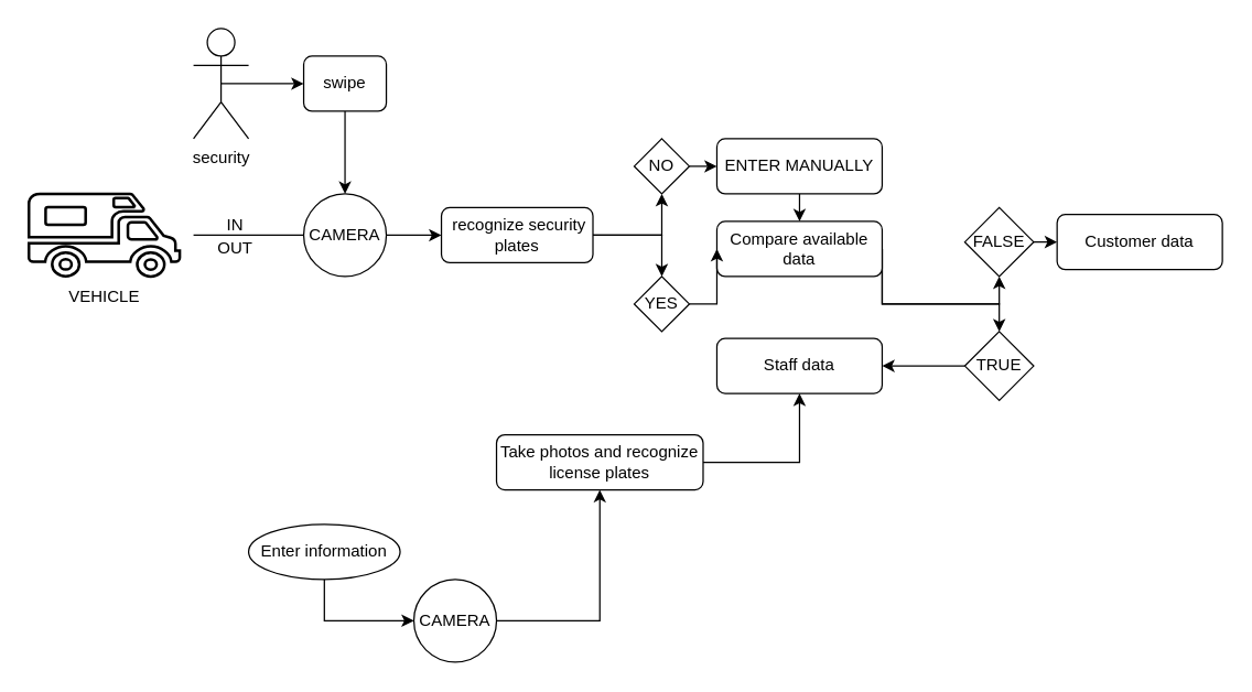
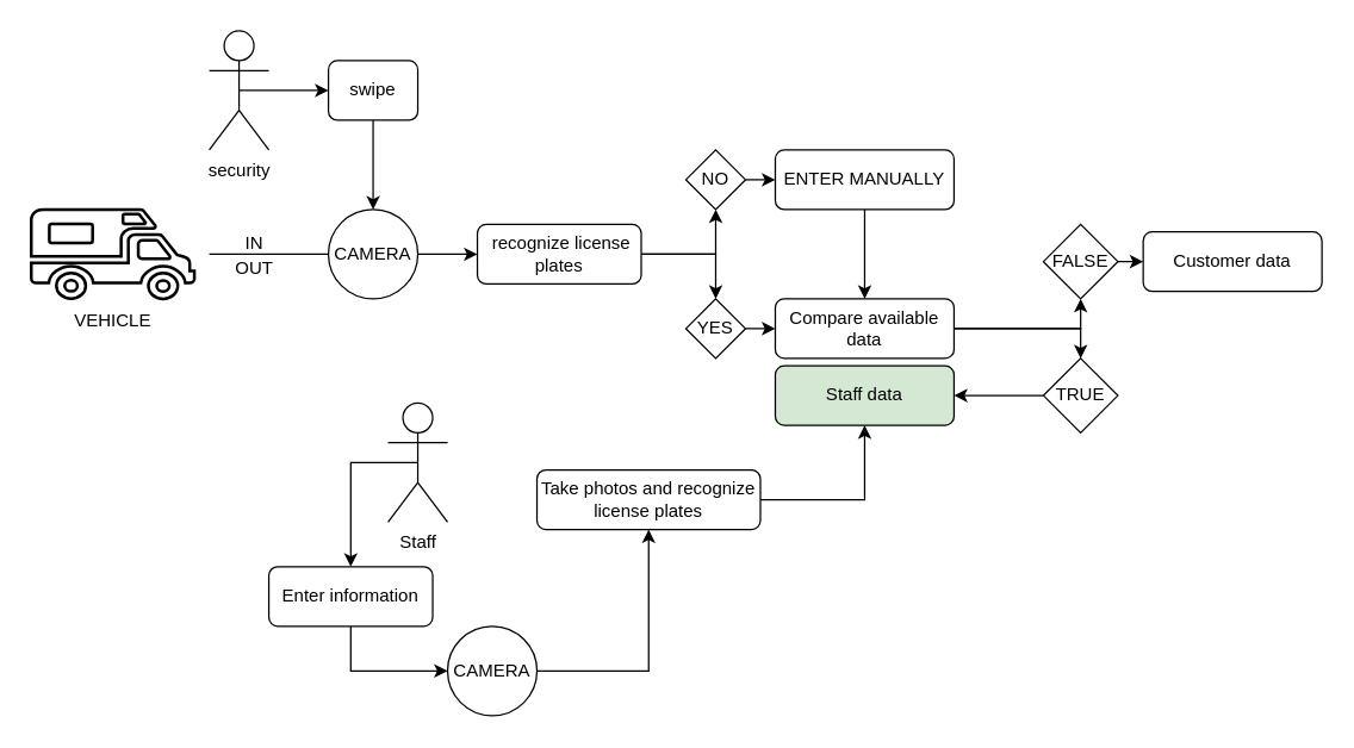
- <mxCell id="22" value="&amp;nbsp;recognize security plates" style="rounded=1;whiteSpace=wrap;html=1;" vertex="1" parent="1"><mxGeometry x="320" y="150" width="110" height="40" as="geometry" /></mxCell>
+ <mxCell id="22" value="&amp;nbsp;recognize license plates" style="rounded=1;whiteSpace=wrap;html=1;" vertex="1" parent="1"><mxGeometry x="320" y="150" width="110" height="40" as="geometry" /></mxCell>
- <mxCell id="35" value="Compare available data" style="rounded=1;whiteSpace=wrap;html=1;" vertex="1" parent="1"><mxGeometry x="520" y="160" width="120" height="40" as="geometry" /></mxCell>
+ <mxCell id="35" value="Compare available data" style="rounded=1;whiteSpace=wrap;html=1;" vertex="1" parent="1"><mxGeometry x="520" y="200" width="120" height="40" as="geometry" /></mxCell>
- <mxCell id="37" value="Staff data" style="rounded=1;whiteSpace=wrap;html=1;" vertex="1" parent="1"><mxGeometry x="520" y="245" width="120" height="40" as="geometry" /></mxCell>
+ <mxCell id="37" value="Staff data" style="rounded=1;whiteSpace=wrap;html=1;fillColor=#d5e8d4;" vertex="1" parent="1"><mxGeometry x="520" y="245" width="120" height="40" as="geometry" /></mxCell>
+ <mxCell id="9" value="Staff" style="shape=umlActor;verticalLabelPosition=bottom;verticalAlign=top;html=1;outlineConnect=0;" vertex="1" parent="1"><mxGeometry x="260" y="270" width="40" height="80" as="geometry" /></mxCell>
+ <mxCell id="8" style="edgeStyle=orthogonalEdgeStyle;rounded=0;orthogonalLoop=1;jettySize=auto;html=1;exitX=0.5;exitY=0.5;exitDx=0;exitDy=0;exitPerimeter=0;entryX=0.5;entryY=0;entryDx=0;entryDy=0;" edge="1" parent="1" source="9" target="13"><mxGeometry relative="1" as="geometry"><Array as="points"><mxPoint x="235" y="310" /></Array></mxGeometry></mxCell>
- <mxCell id="13" value="Enter information" style="ellipse;whiteSpace=wrap;html=1;" vertex="1" parent="1"><mxGeometry x="180" y="380" width="110" height="40" as="geometry" /></mxCell>
+ <mxCell id="13" value="Enter information" style="rounded=1;whiteSpace=wrap;html=1;" vertex="1" parent="1"><mxGeometry x="180" y="380" width="110" height="40" as="geometry" /></mxCell>
